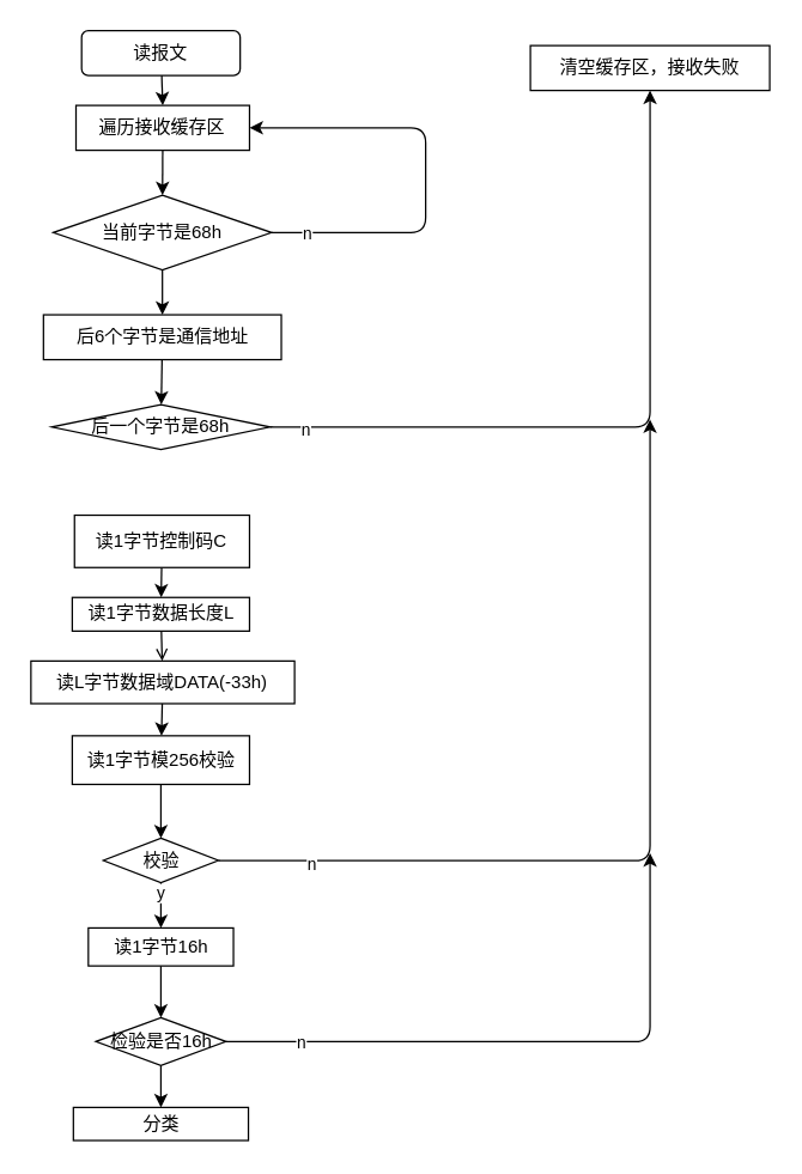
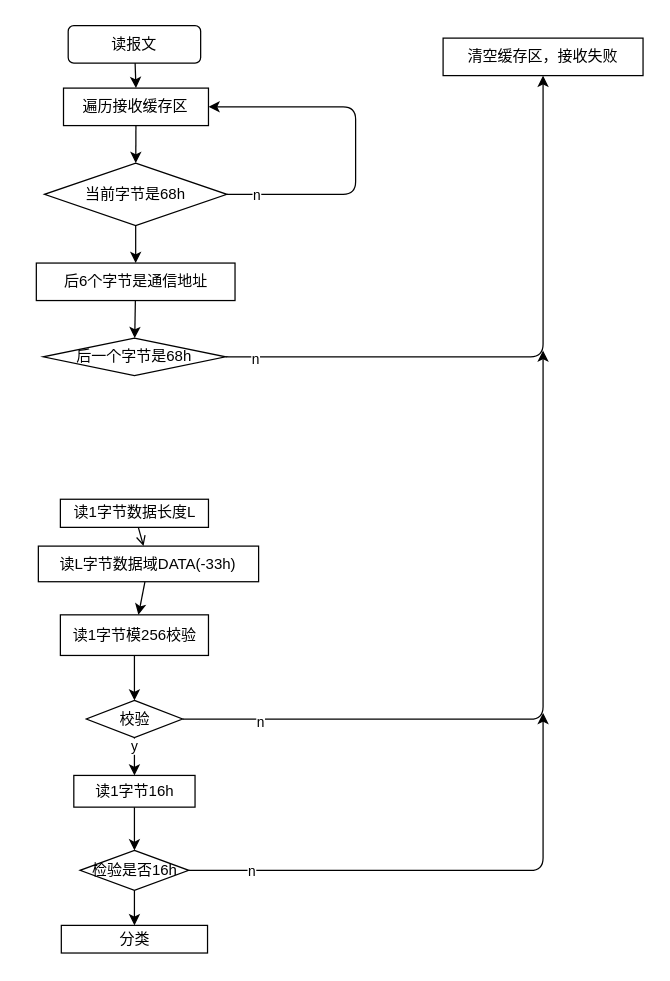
- <mxCell id="17" value="读1字节控制码C" style="rounded=0;whiteSpace=wrap;html=1;" parent="1" vertex="1"><mxGeometry x="49.25" y="344" width="117" height="35" as="geometry" /></mxCell>
- <mxCell id="16" value="" style="edgeStyle=none;html=1;" parent="1" source="17" target="19" edge="1"><mxGeometry relative="1" as="geometry" /></mxCell>
- <mxCell id="21" value="读L字节数据域DATA(-33h)" style="whiteSpace=wrap;html=1;rounded=0;" parent="1" vertex="1"><mxGeometry x="20.12" y="441.5" width="176.25" height="28.5" as="geometry" /></mxCell>
+ <mxCell id="21" value="读L字节数据域DATA(-33h)" style="whiteSpace=wrap;html=1;rounded=0;" parent="1" vertex="1"><mxGeometry x="30.12" y="436.5" width="176.25" height="28.5" as="geometry" /></mxCell>
